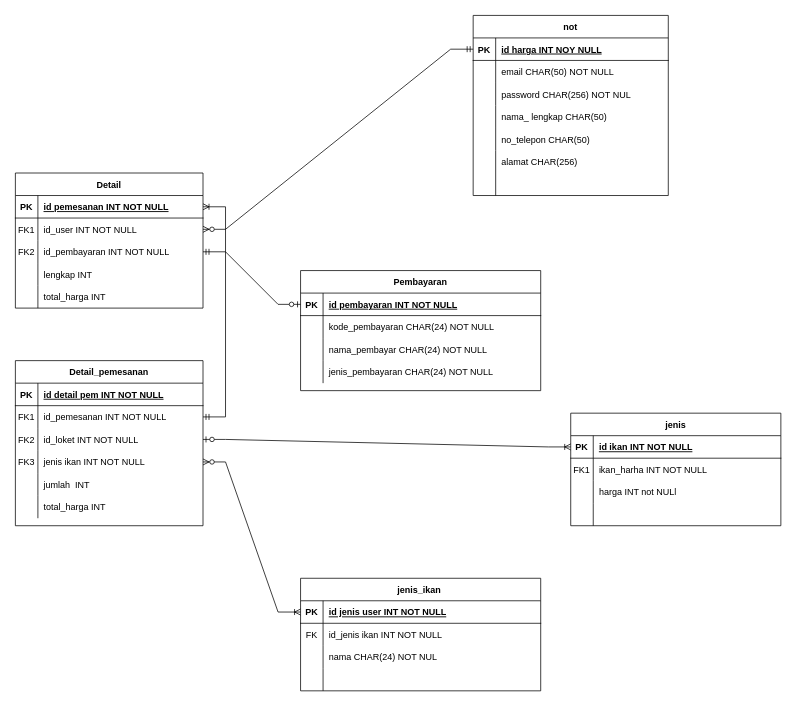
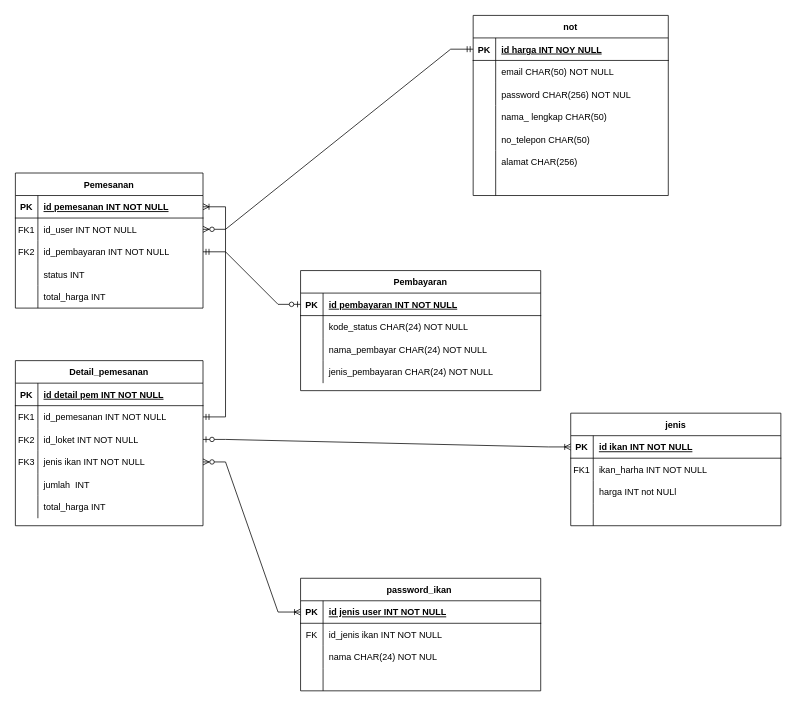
- <mxCell id="2" value="Detail" style="shape=table;startSize=30;container=1;collapsible=1;childLayout=tableLayout;fixedRows=1;rowLines=0;fontStyle=1;align=center;resizeLast=1;" vertex="1" parent="1"><mxGeometry x="20" y="230" width="250" height="180" as="geometry" /></mxCell>
+ <mxCell id="2" value="Pemesanan" style="shape=table;startSize=30;container=1;collapsible=1;childLayout=tableLayout;fixedRows=1;rowLines=0;fontStyle=1;align=center;resizeLast=1;" vertex="1" parent="1"><mxGeometry x="20" y="230" width="250" height="180" as="geometry" /></mxCell>
- <mxCell id="14" value="lengkap INT" style="shape=partialRectangle;connectable=0;fillColor=none;top=0;left=0;bottom=0;right=0;align=left;spacingLeft=6;overflow=hidden;" vertex="1" parent="12"><mxGeometry x="30" width="220" height="30" as="geometry"><mxRectangle width="220" height="30" as="alternateBounds" /></mxGeometry></mxCell>
+ <mxCell id="14" value="status INT" style="shape=partialRectangle;connectable=0;fillColor=none;top=0;left=0;bottom=0;right=0;align=left;spacingLeft=6;overflow=hidden;" vertex="1" parent="12"><mxGeometry x="30" width="220" height="30" as="geometry"><mxRectangle width="220" height="30" as="alternateBounds" /></mxGeometry></mxCell>
- <mxCell id="65" value="kode_pembayaran CHAR(24) NOT NULL" style="shape=partialRectangle;connectable=0;fillColor=none;top=0;left=0;bottom=0;right=0;align=left;spacingLeft=6;overflow=hidden;" vertex="1" parent="63"><mxGeometry x="30" width="290" height="30" as="geometry"><mxRectangle width="290" height="30" as="alternateBounds" /></mxGeometry></mxCell>
+ <mxCell id="65" value="kode_status CHAR(24) NOT NULL" style="shape=partialRectangle;connectable=0;fillColor=none;top=0;left=0;bottom=0;right=0;align=left;spacingLeft=6;overflow=hidden;" vertex="1" parent="63"><mxGeometry x="30" width="290" height="30" as="geometry"><mxRectangle width="290" height="30" as="alternateBounds" /></mxGeometry></mxCell>
- <mxCell id="85" value="jenis_ikan " style="shape=table;startSize=30;container=1;collapsible=1;childLayout=tableLayout;fixedRows=1;rowLines=0;fontStyle=1;align=center;resizeLast=1;" vertex="1" parent="1"><mxGeometry x="400" y="770" width="320" height="150" as="geometry" /></mxCell>
+ <mxCell id="85" value="password_ikan " style="shape=table;startSize=30;container=1;collapsible=1;childLayout=tableLayout;fixedRows=1;rowLines=0;fontStyle=1;align=center;resizeLast=1;" vertex="1" parent="1"><mxGeometry x="400" y="770" width="320" height="150" as="geometry" /></mxCell>
